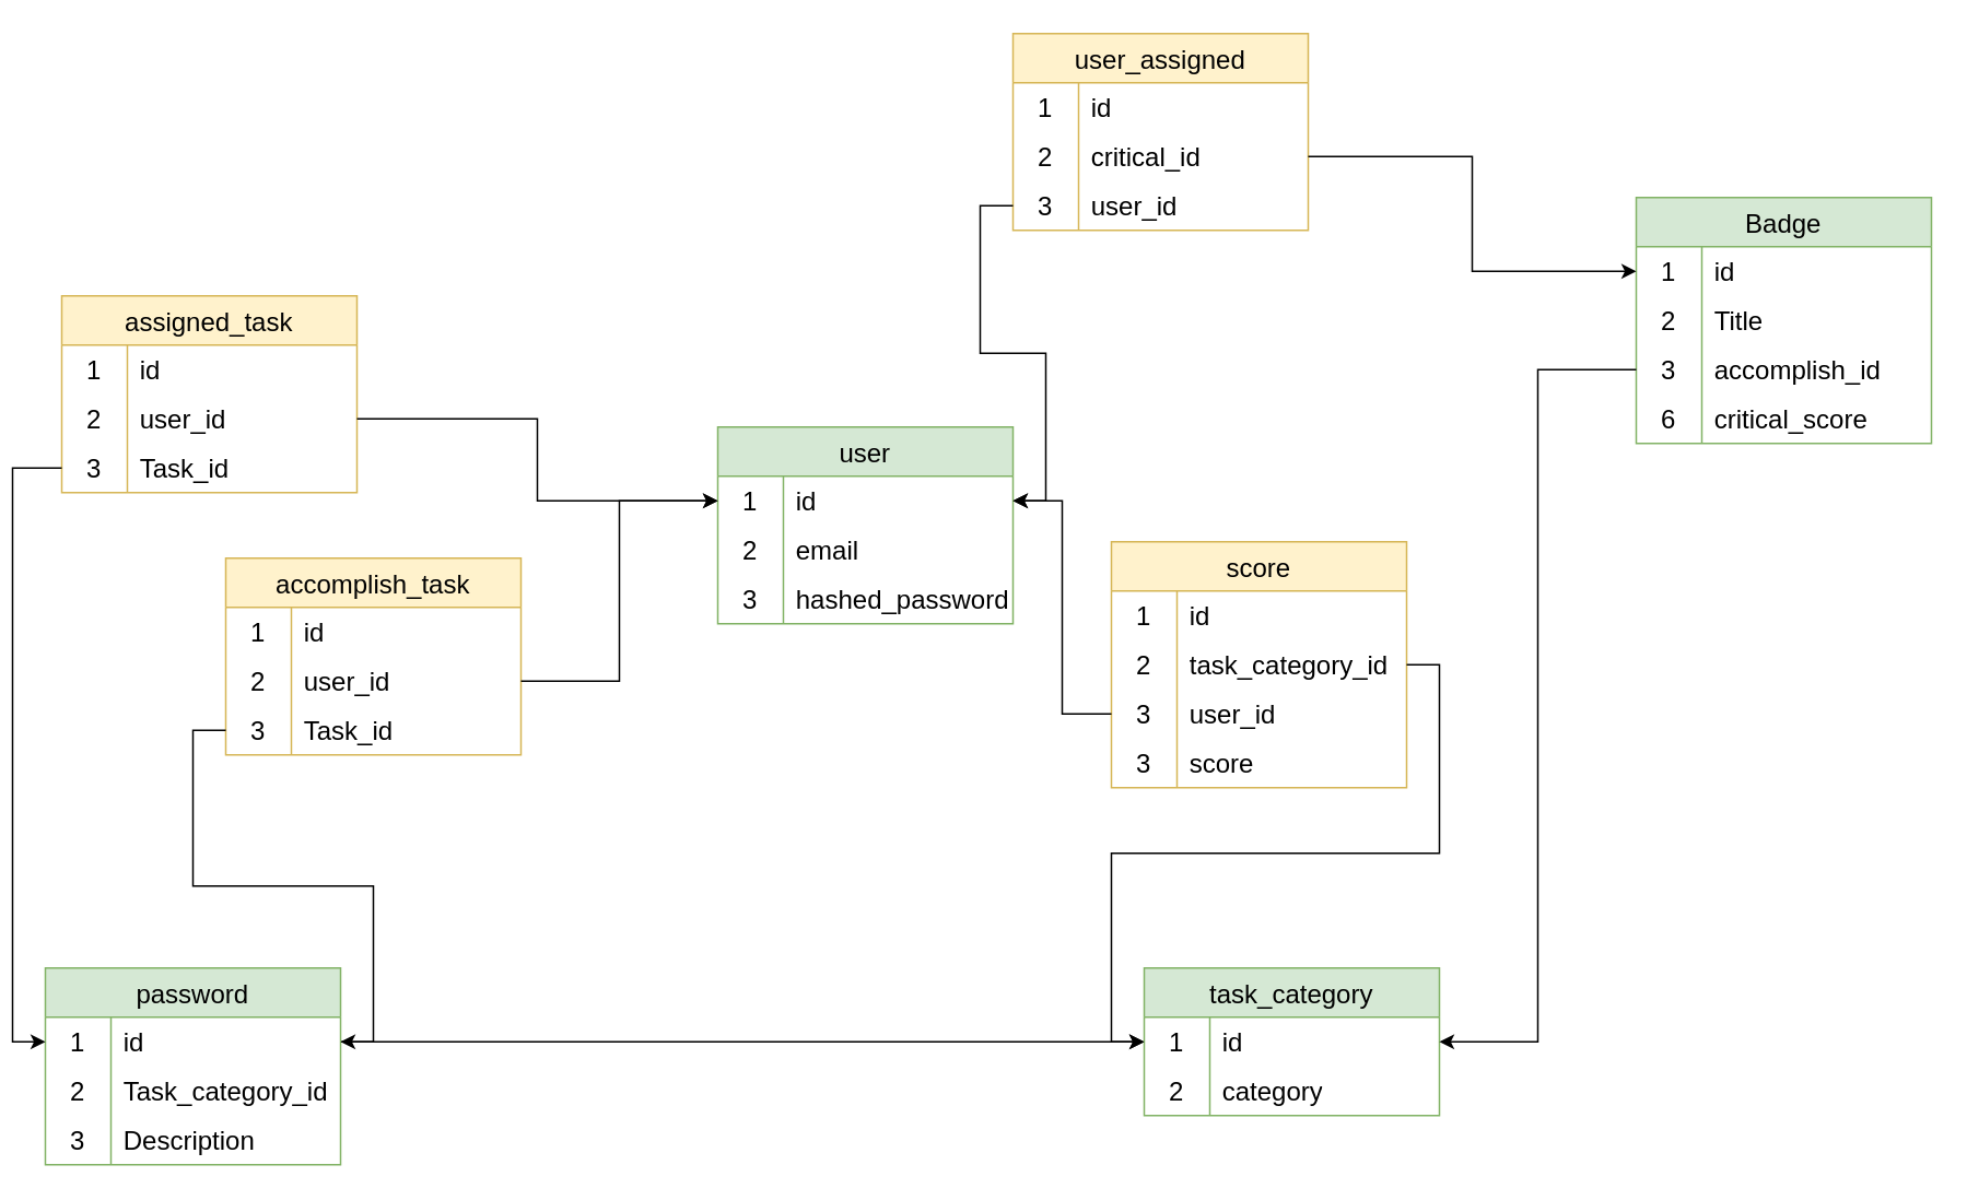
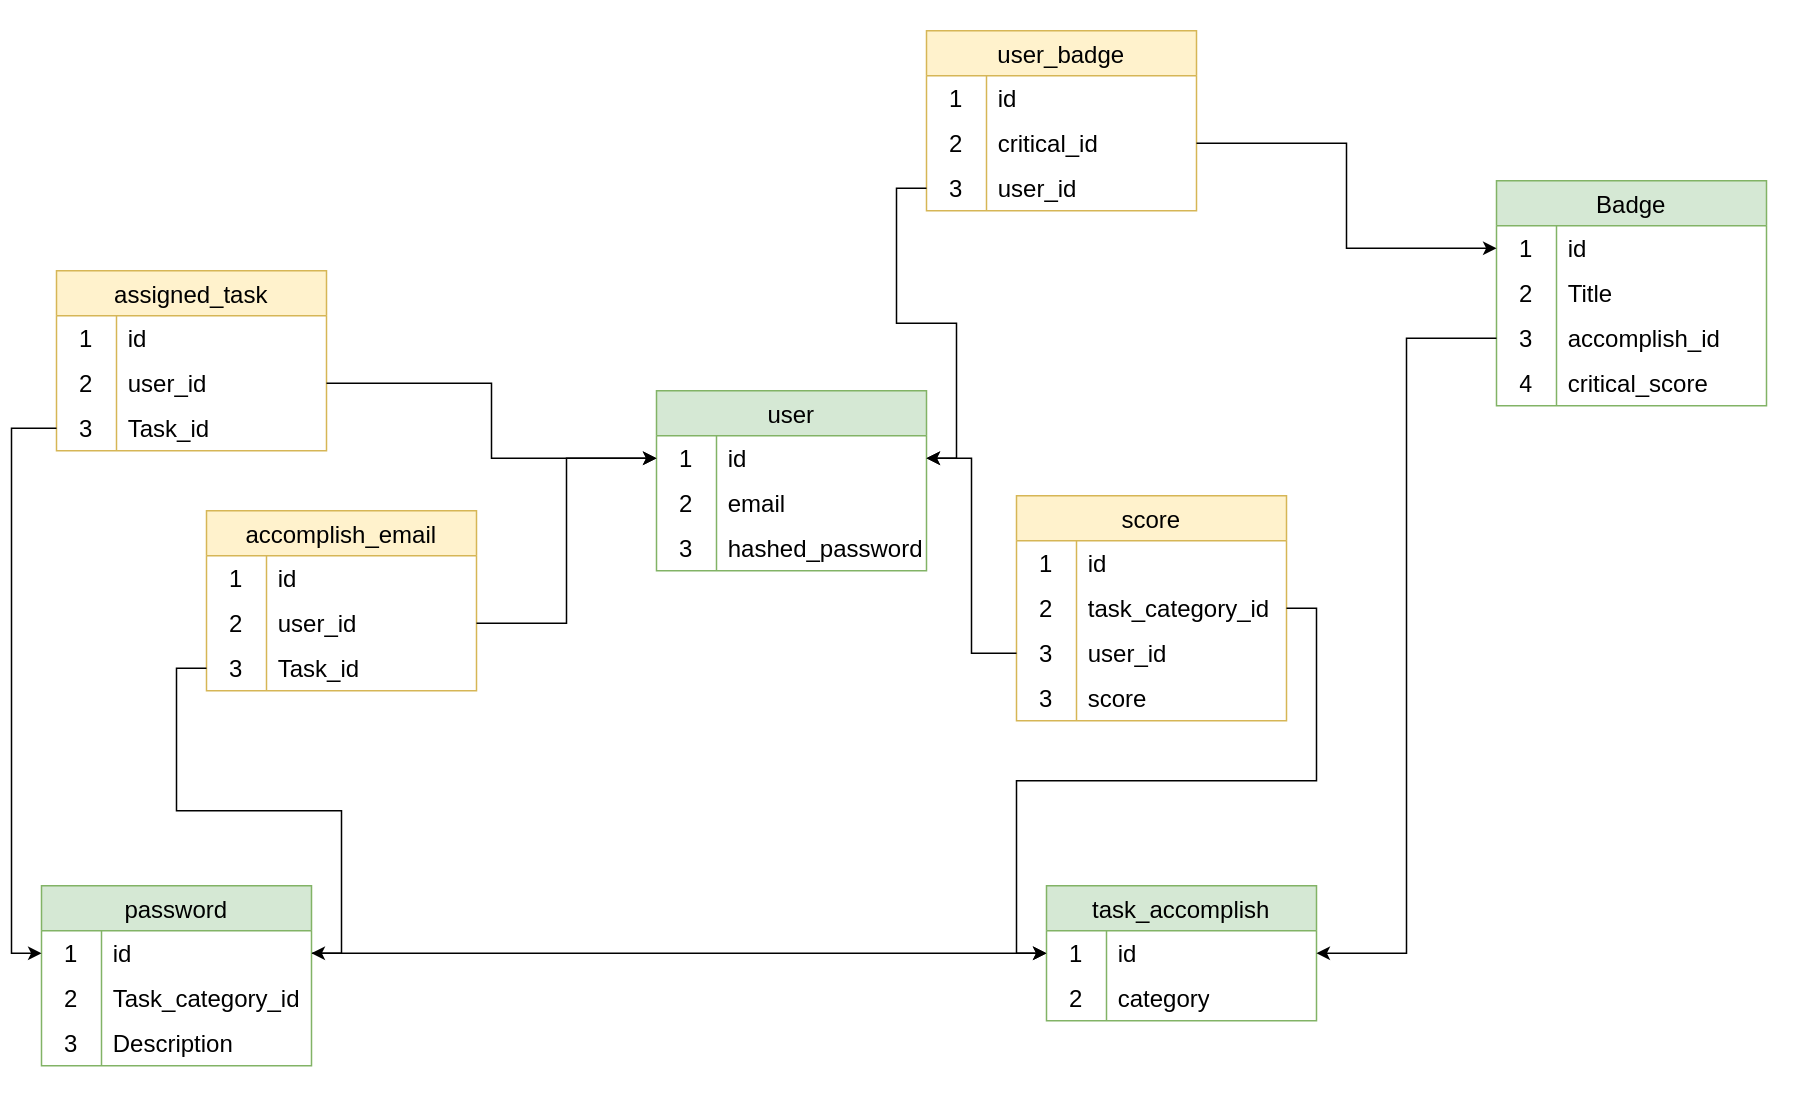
- <mxCell id="63" value="user_assigned" style="shape=table;startSize=30;container=1;collapsible=0;childLayout=tableLayout;fixedRows=1;rowLines=0;fontStyle=0;strokeColor=#d6b656;fontSize=16;fillColor=#fff2cc;" parent="1" vertex="1"><mxGeometry x="610" y="20" width="180" height="120" as="geometry" /></mxCell>
+ <mxCell id="63" value="user_badge" style="shape=table;startSize=30;container=1;collapsible=0;childLayout=tableLayout;fixedRows=1;rowLines=0;fontStyle=0;strokeColor=#d6b656;fontSize=16;fillColor=#fff2cc;" parent="1" vertex="1"><mxGeometry x="610" y="20" width="180" height="120" as="geometry" /></mxCell>
- <mxCell id="61" value="6" style="shape=partialRectangle;html=1;whiteSpace=wrap;connectable=0;fillColor=none;top=0;left=0;bottom=0;right=0;overflow=hidden;strokeColor=inherit;fontSize=16;" parent="60" vertex="1"><mxGeometry width="40" height="30" as="geometry"><mxRectangle width="40" height="30" as="alternateBounds" /></mxGeometry></mxCell>
+ <mxCell id="61" value="4" style="shape=partialRectangle;html=1;whiteSpace=wrap;connectable=0;fillColor=none;top=0;left=0;bottom=0;right=0;overflow=hidden;strokeColor=inherit;fontSize=16;" parent="60" vertex="1"><mxGeometry width="40" height="30" as="geometry"><mxRectangle width="40" height="30" as="alternateBounds" /></mxGeometry></mxCell>
- <mxCell id="40" value="accomplish_task" style="shape=table;startSize=30;container=1;collapsible=0;childLayout=tableLayout;fixedRows=1;rowLines=0;fontStyle=0;strokeColor=#d6b656;fontSize=16;fillColor=#fff2cc;" parent="1" vertex="1"><mxGeometry x="130" y="340" width="180" height="120" as="geometry" /></mxCell>
+ <mxCell id="40" value="accomplish_email" style="shape=table;startSize=30;container=1;collapsible=0;childLayout=tableLayout;fixedRows=1;rowLines=0;fontStyle=0;strokeColor=#d6b656;fontSize=16;fillColor=#fff2cc;" parent="1" vertex="1"><mxGeometry x="130" y="340" width="180" height="120" as="geometry" /></mxCell>
- <mxCell id="23" value="task_category" style="shape=table;startSize=30;container=1;collapsible=0;childLayout=tableLayout;fixedRows=1;rowLines=0;fontStyle=0;strokeColor=#82b366;fontSize=16;fillColor=#d5e8d4;" parent="1" vertex="1"><mxGeometry x="690" y="590" width="180" height="90" as="geometry" /></mxCell>
+ <mxCell id="23" value="task_accomplish" style="shape=table;startSize=30;container=1;collapsible=0;childLayout=tableLayout;fixedRows=1;rowLines=0;fontStyle=0;strokeColor=#82b366;fontSize=16;fillColor=#d5e8d4;" parent="1" vertex="1"><mxGeometry x="690" y="590" width="180" height="90" as="geometry" /></mxCell>
